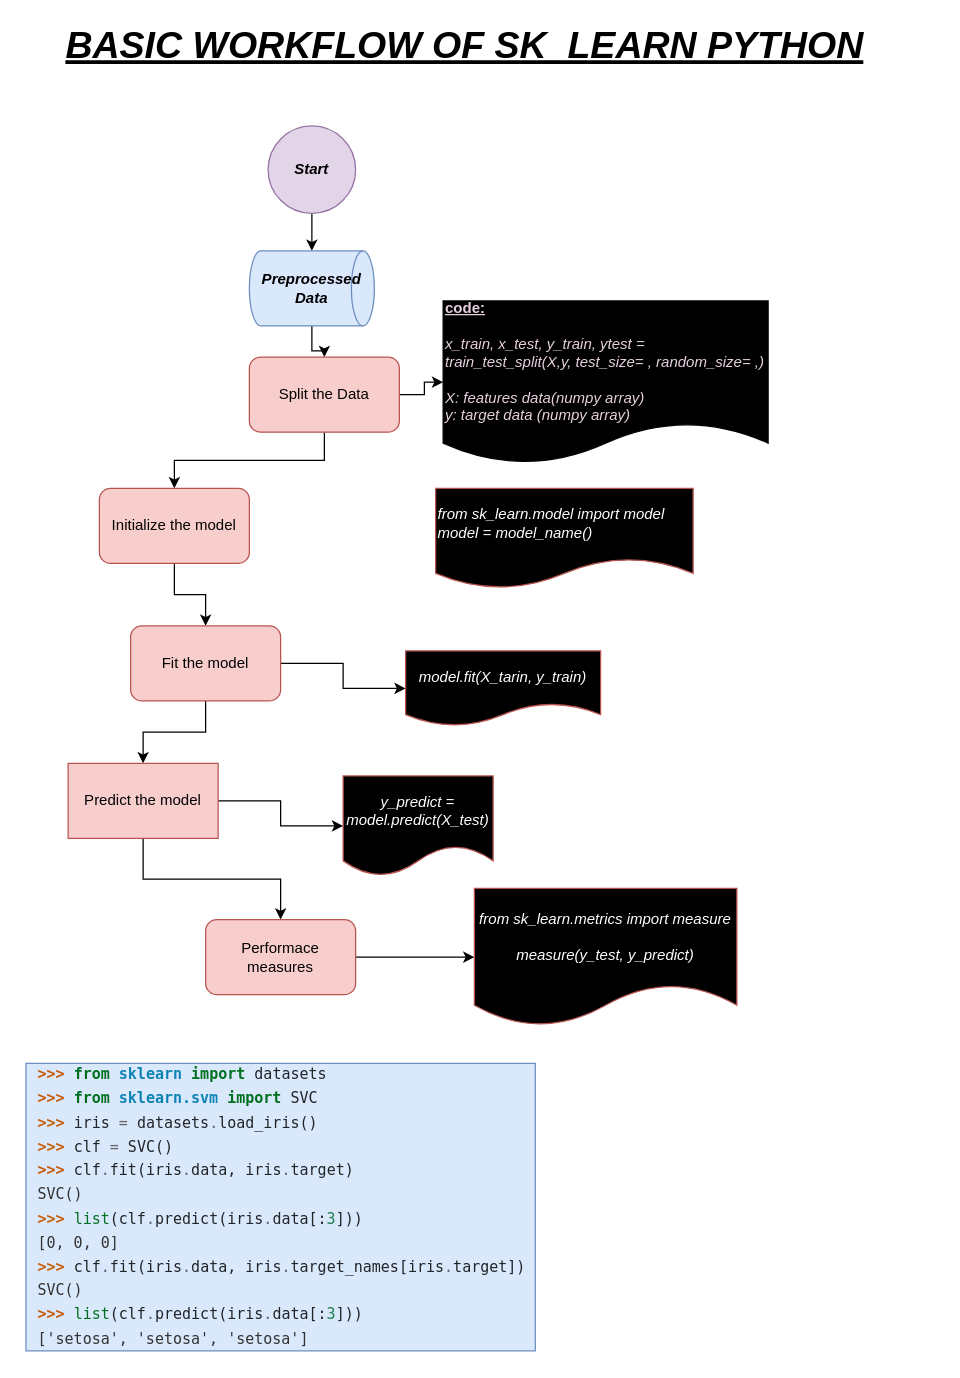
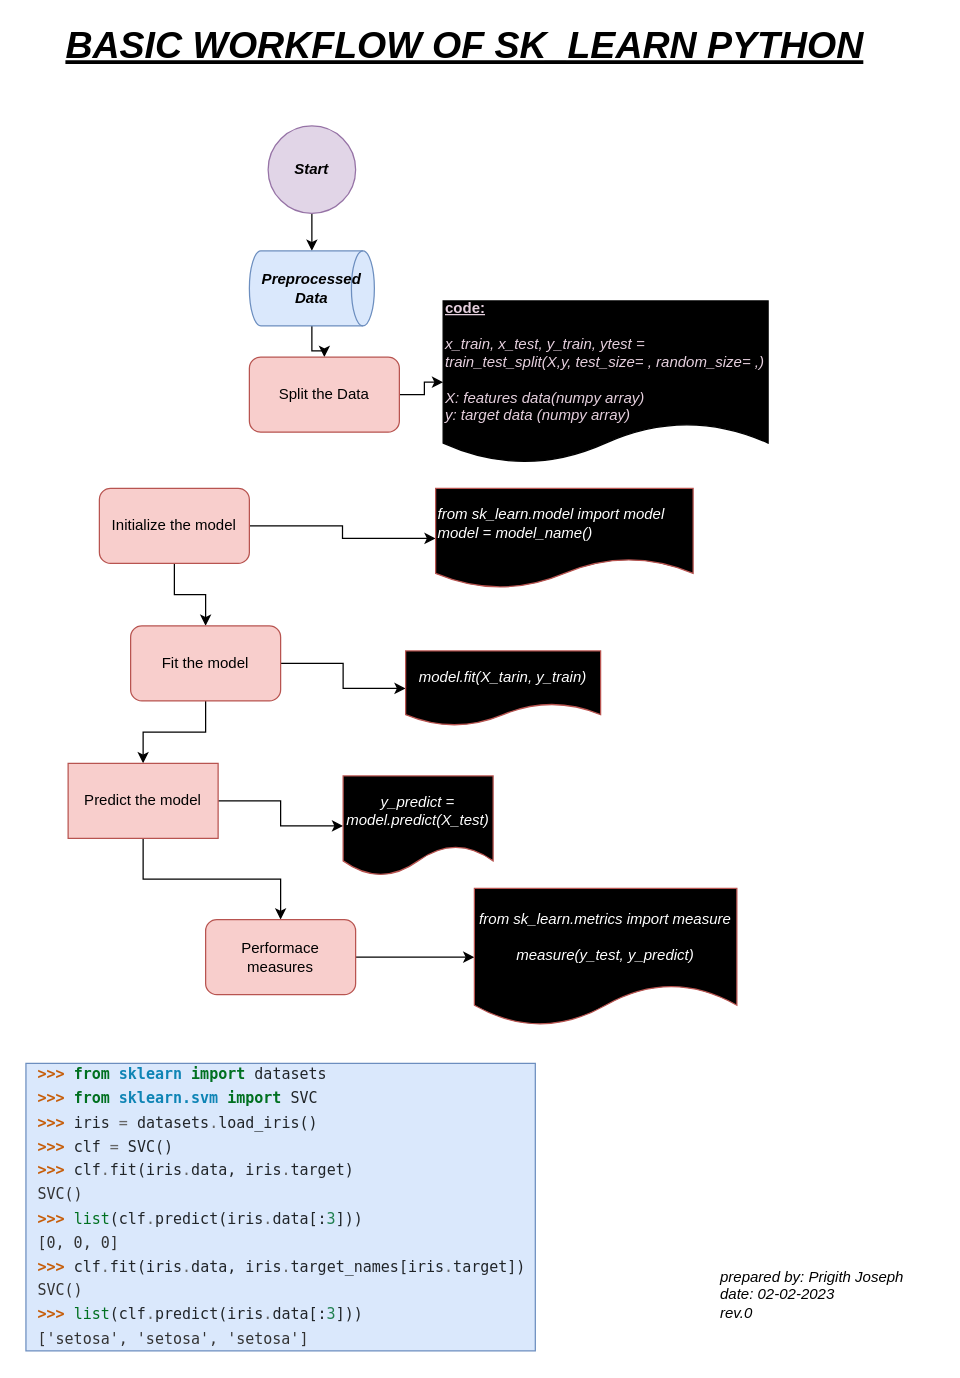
- <mxCell id="6" value="" style="edgeStyle=orthogonalEdgeStyle;rounded=0;orthogonalLoop=1;jettySize=auto;html=1;fontSize=12;fontColor=#000000;" parent="1" source="8" target="11" edge="1"><mxGeometry relative="1" as="geometry" /></mxCell>
+ <mxCell id="10" value="" style="edgeStyle=orthogonalEdgeStyle;rounded=0;orthogonalLoop=1;jettySize=auto;html=1;fontSize=12;fontColor=#E6D0DE;" parent="1" source="11" target="19" edge="1"><mxGeometry relative="1" as="geometry" /></mxCell>
+ <mxCell id="27" value="&lt;i&gt;prepared by: Prigith Joseph&lt;br&gt;date: 02-02-2023&lt;br&gt;rev.0&lt;/i&gt;" style="text;html=1;strokeColor=none;fillColor=none;align=left;verticalAlign=middle;whiteSpace=wrap;rounded=0;labelBackgroundColor=none;fontSize=12;fontColor=#000000;" parent="1" vertex="1"><mxGeometry x="574" y="1010" width="172" height="50" as="geometry" /></mxCell>
